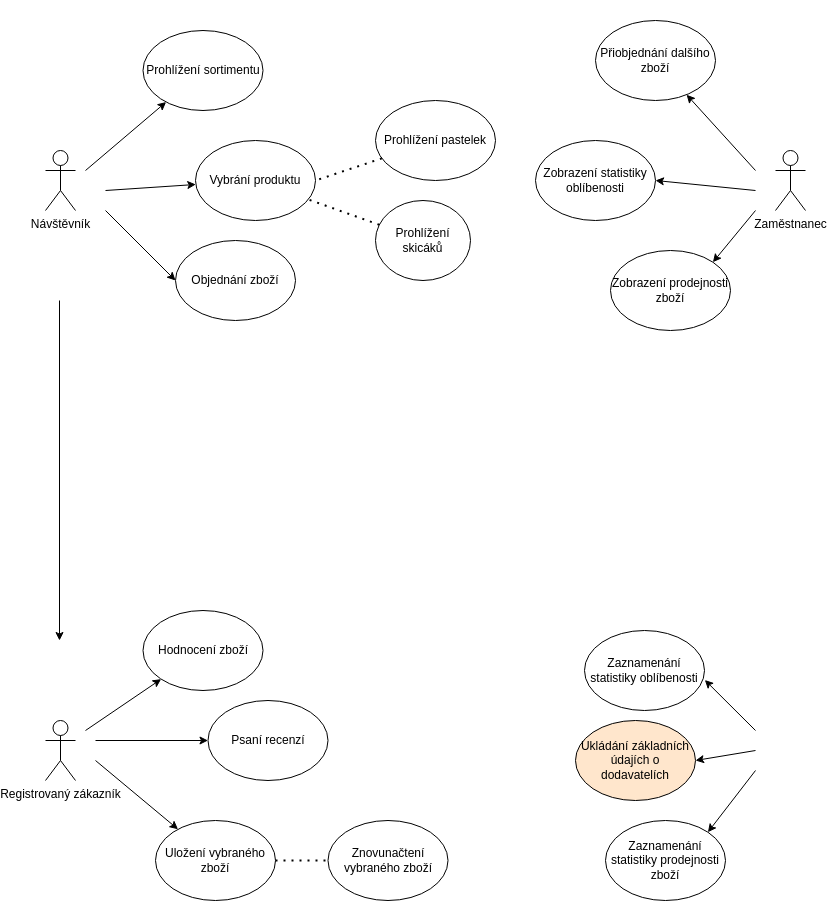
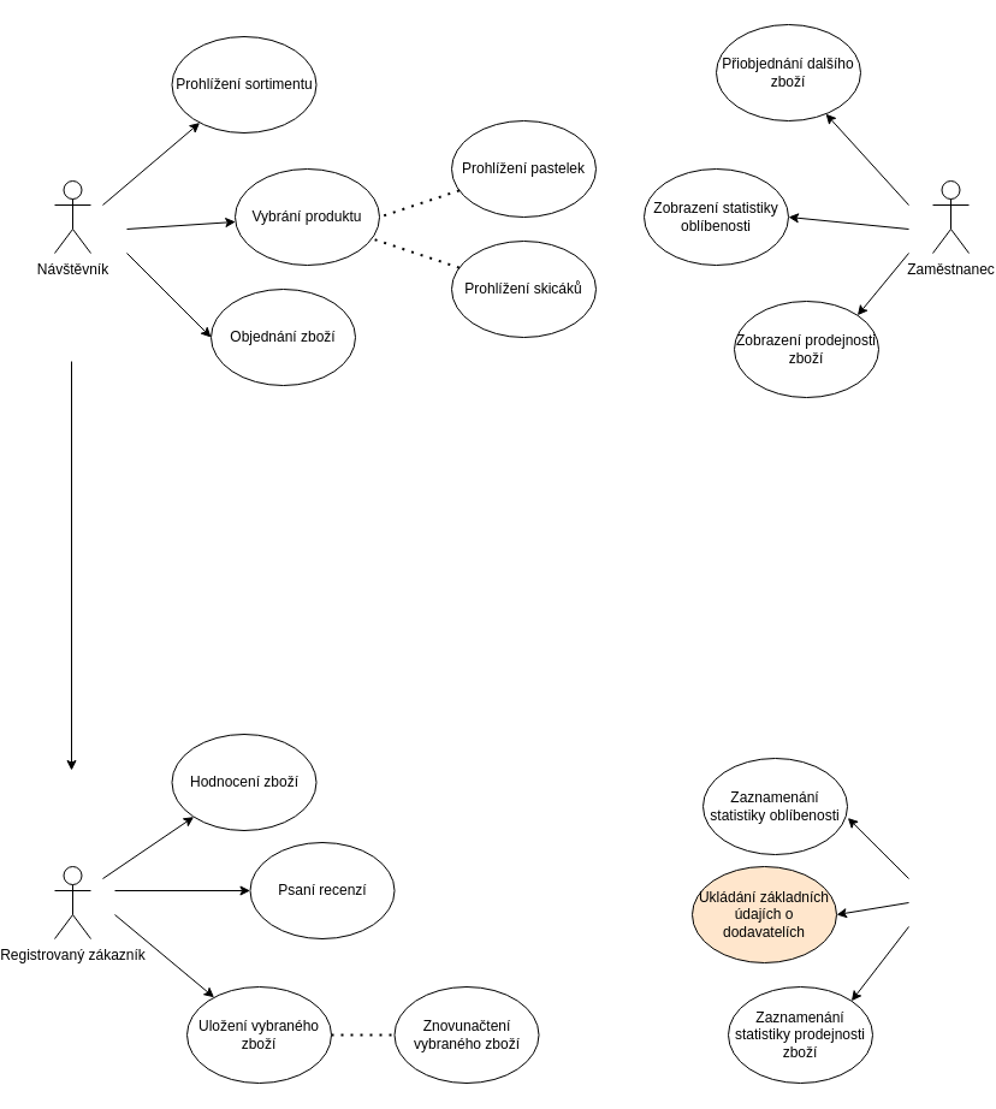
- <mxCell id="19" value="Prohlížení skicáků" style="ellipse;whiteSpace=wrap;html=1;" vertex="1" parent="1"><mxGeometry x="350" y="200" width="95" height="80" as="geometry" /></mxCell>
+ <mxCell id="19" value="Prohlížení skicáků" style="ellipse;whiteSpace=wrap;html=1;" vertex="1" parent="1"><mxGeometry x="350" y="200" width="120" height="80" as="geometry" /></mxCell>
